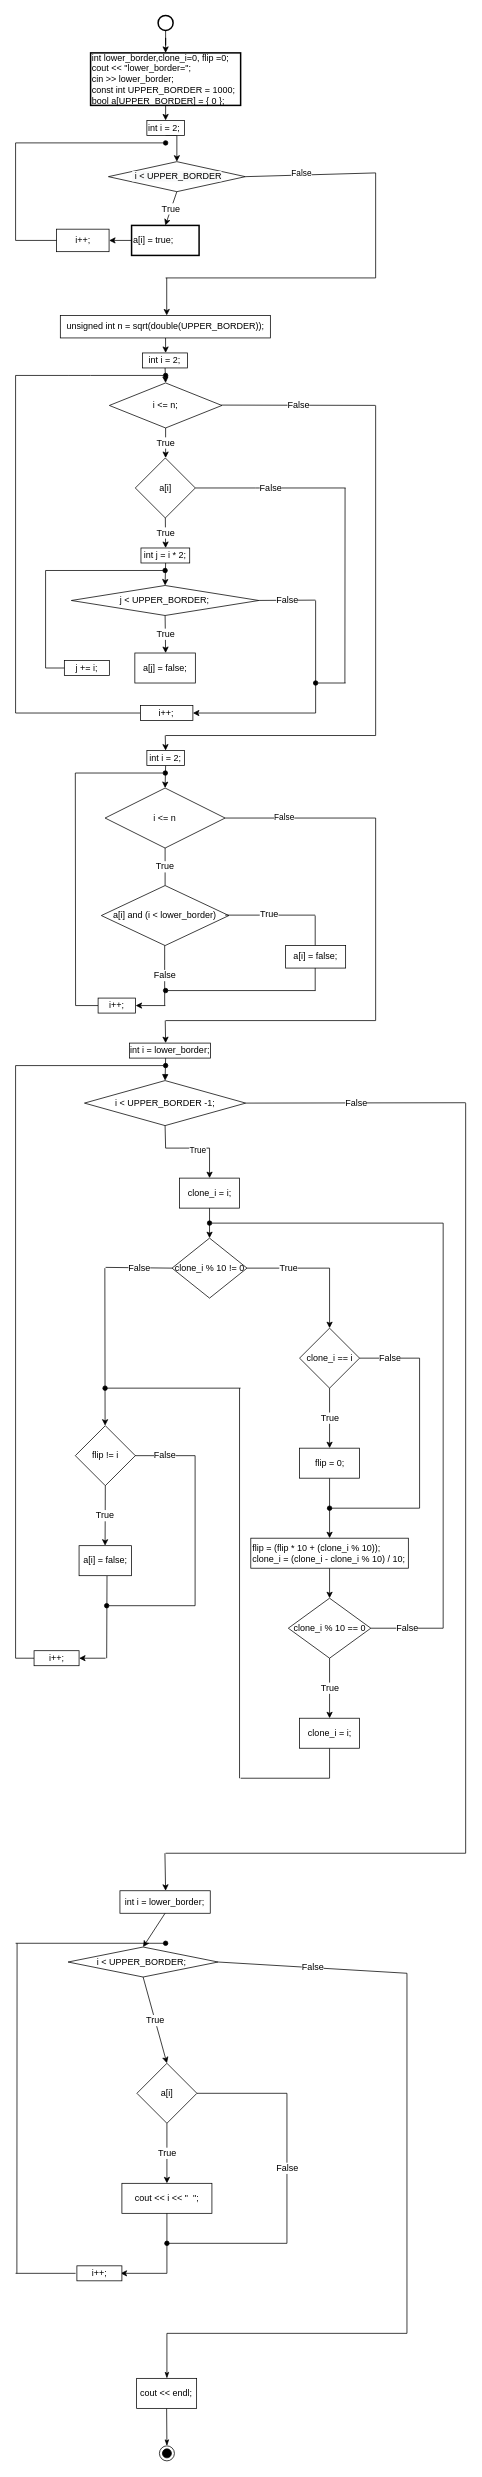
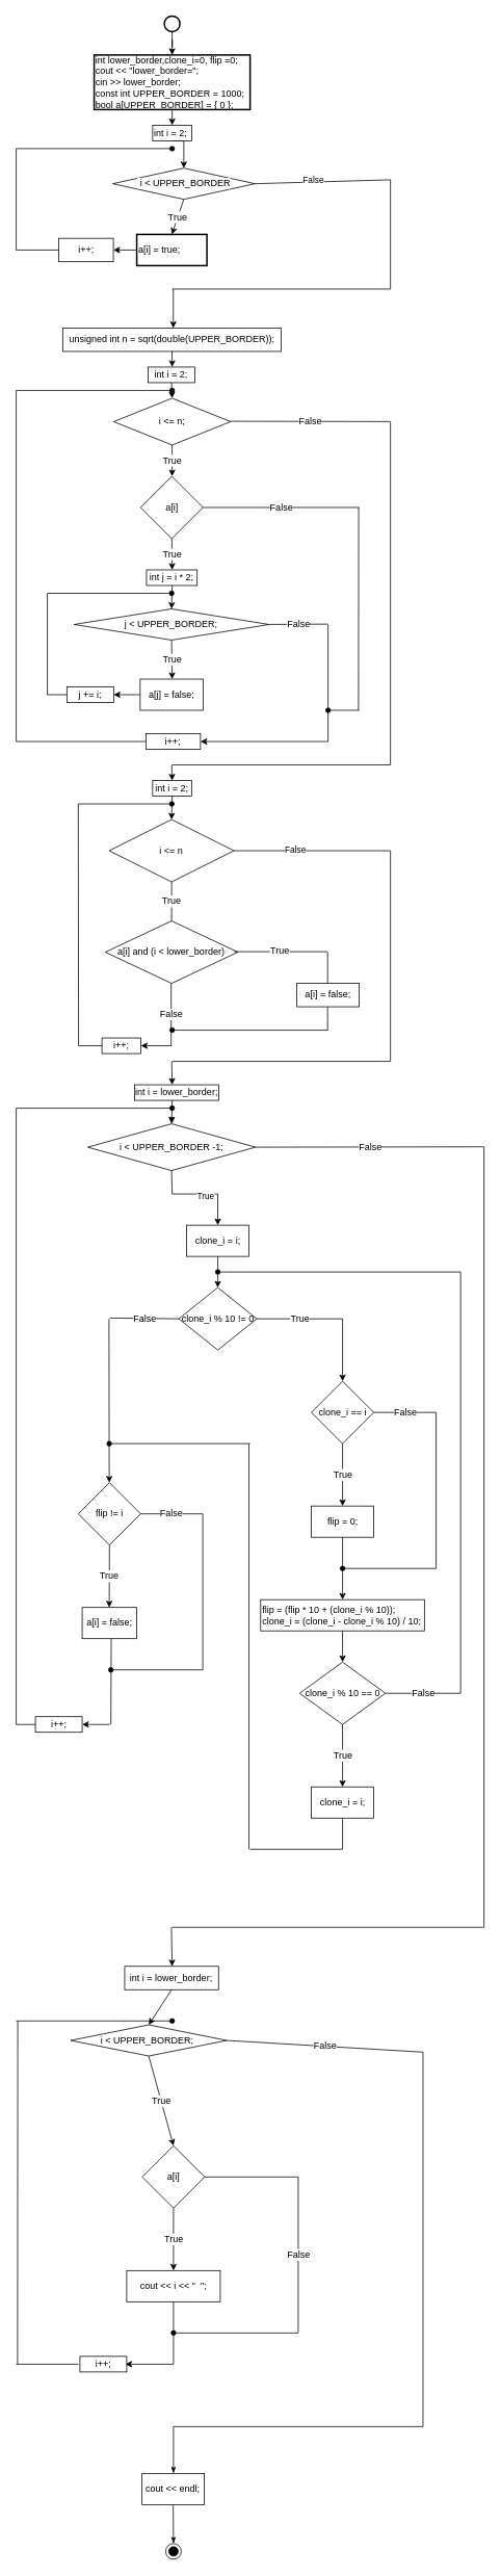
+ <mxCell id="29" value="" style="edgeStyle=none;orthogonalLoop=1;jettySize=auto;html=1;rounded=0;fontSize=12;startArrow=none;startFill=0;endArrow=classic;endFill=1;exitX=0;exitY=0.5;exitDx=0;exitDy=0;entryX=1;entryY=0.5;entryDx=0;entryDy=0;" parent="1" edge="1" target="136" source="27"><mxGeometry width="80" relative="1" as="geometry"><mxPoint x="120" y="890" as="sourcePoint" /><mxPoint x="160" y="900" as="targetPoint" /><Array as="points" /></mxGeometry></mxCell>
